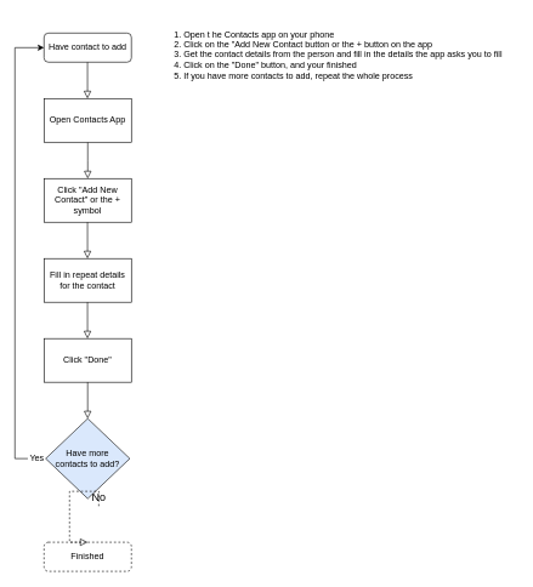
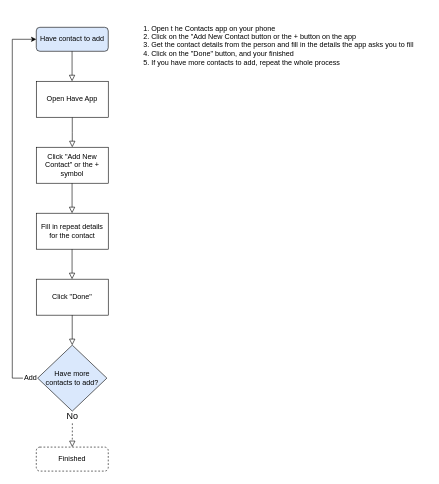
- <mxCell id="2" value="Have contact to add" style="rounded=1;whiteSpace=wrap;html=1;fontSize=12;glass=0;strokeWidth=1;shadow=0;" parent="1" vertex="1"><mxGeometry x="60" y="45" width="120" height="40" as="geometry" /></mxCell>
+ <mxCell id="2" value="Have contact to add" style="rounded=1;whiteSpace=wrap;html=1;fontSize=12;glass=0;strokeWidth=1;shadow=0;fillColor=#dae8fc;" parent="1" vertex="1"><mxGeometry x="60" y="45" width="120" height="40" as="geometry" /></mxCell>
- <mxCell id="4" value="Open Contacts App" style="rounded=0;whiteSpace=wrap;html=1;" parent="1" vertex="1"><mxGeometry x="60" y="135" width="120" height="60" as="geometry" /></mxCell>
+ <mxCell id="4" value="Open Have App" style="rounded=0;whiteSpace=wrap;html=1;" parent="1" vertex="1"><mxGeometry x="60" y="135" width="120" height="60" as="geometry" /></mxCell>
- <mxCell id="17" value="&lt;font style=&quot;font-size: 12px;&quot;&gt;Yes&lt;/font&gt;" style="text;html=1;align=center;verticalAlign=middle;resizable=0;points=[];autosize=1;strokeColor=none;fillColor=none;" vertex="1" parent="1"><mxGeometry x="30" y="615" width="40" height="30" as="geometry" /></mxCell>
+ <mxCell id="17" value="&lt;font style=&quot;font-size: 12px;&quot;&gt;Add&lt;/font&gt;" style="text;html=1;align=center;verticalAlign=middle;resizable=0;points=[];autosize=1;strokeColor=none;fillColor=none;" vertex="1" parent="1"><mxGeometry x="30" y="615" width="40" height="30" as="geometry" /></mxCell>
- <mxCell id="18" value="&lt;font style=&quot;font-size: 15px;&quot;&gt;No&lt;/font&gt;" style="text;html=1;align=center;verticalAlign=bottom;resizable=0;points=[];autosize=1;strokeColor=none;fillColor=none;labelPosition=center;verticalLabelPosition=top;" vertex="1" parent="1"><mxGeometry x="115" y="695" width="40" height="30" as="geometry" /></mxCell>
+ <mxCell id="18" value="&lt;font style=&quot;font-size: 15px;&quot;&gt;No&lt;/font&gt;" style="text;html=1;align=center;verticalAlign=bottom;resizable=0;points=[];autosize=1;strokeColor=none;fillColor=none;labelPosition=center;verticalLabelPosition=top;" vertex="1" parent="1"><mxGeometry x="100" y="705" width="40" height="30" as="geometry" /></mxCell>
